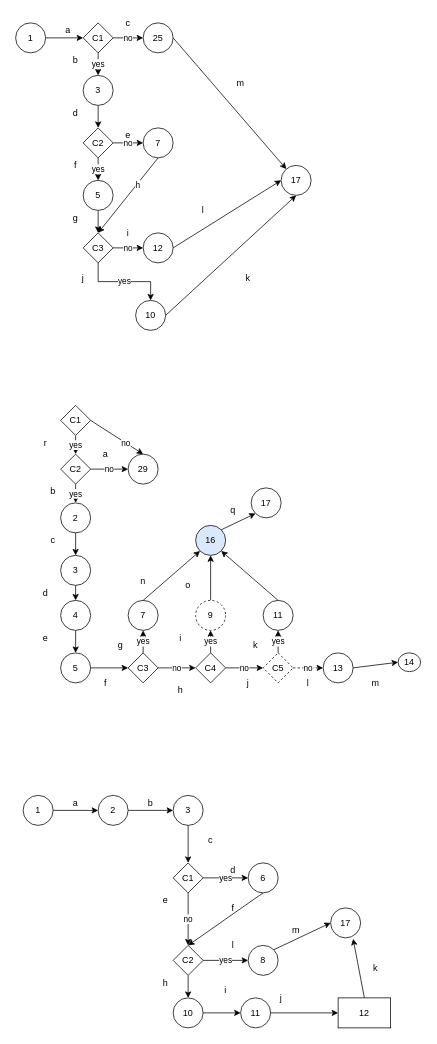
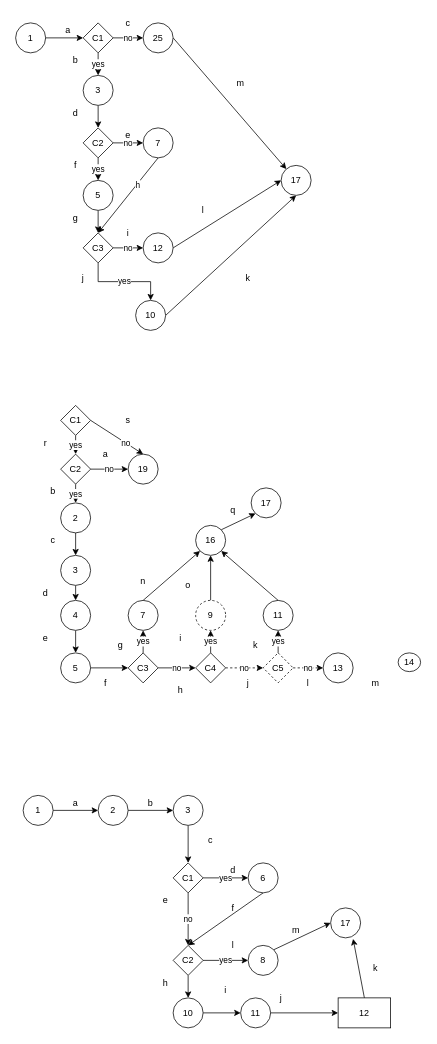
+ <mxCell id="93" value="s" style="text;html=1;strokeColor=none;fillColor=none;align=center;verticalAlign=middle;whiteSpace=wrap;rounded=0;" vertex="1" parent="1"><mxGeometry x="150" y="550" width="40" height="20" as="geometry" /></mxCell>
- <mxCell id="71" value="29" style="ellipse;whiteSpace=wrap;html=1;aspect=fixed;" vertex="1" parent="1"><mxGeometry x="170" y="605" width="40" height="40" as="geometry" /></mxCell>
+ <mxCell id="71" value="19" style="ellipse;whiteSpace=wrap;html=1;aspect=fixed;" vertex="1" parent="1"><mxGeometry x="170" y="605" width="40" height="40" as="geometry" /></mxCell>
- <mxCell id="69" value="16" style="ellipse;whiteSpace=wrap;html=1;aspect=fixed;fillColor=#dae8fc;" vertex="1" parent="1"><mxGeometry x="260" y="700" width="40" height="40" as="geometry" /></mxCell>
+ <mxCell id="69" value="16" style="ellipse;whiteSpace=wrap;html=1;aspect=fixed;" vertex="1" parent="1"><mxGeometry x="260" y="700" width="40" height="40" as="geometry" /></mxCell>
- <mxCell id="65" style="edgeStyle=none;rounded=0;orthogonalLoop=1;jettySize=auto;html=1;exitX=1;exitY=0.5;exitDx=0;exitDy=0;entryX=0;entryY=0.5;entryDx=0;entryDy=0;" edge="1" parent="1" source="66" target="67"><mxGeometry relative="1" as="geometry" /></mxCell>
- <mxCell id="54" value="no" style="edgeStyle=none;rounded=0;orthogonalLoop=1;jettySize=auto;html=1;exitX=1;exitY=0.5;exitDx=0;exitDy=0;entryX=0;entryY=0.5;entryDx=0;entryDy=0;" edge="1" parent="1" source="55" target="58"><mxGeometry relative="1" as="geometry" /></mxCell>
+ <mxCell id="54" value="no" style="edgeStyle=none;rounded=0;orthogonalLoop=1;jettySize=auto;html=1;exitX=1;exitY=0.5;exitDx=0;exitDy=0;entryX=0;entryY=0.5;entryDx=0;entryDy=0;dashed=1;" edge="1" parent="1" source="55" target="58"><mxGeometry relative="1" as="geometry" /></mxCell>
